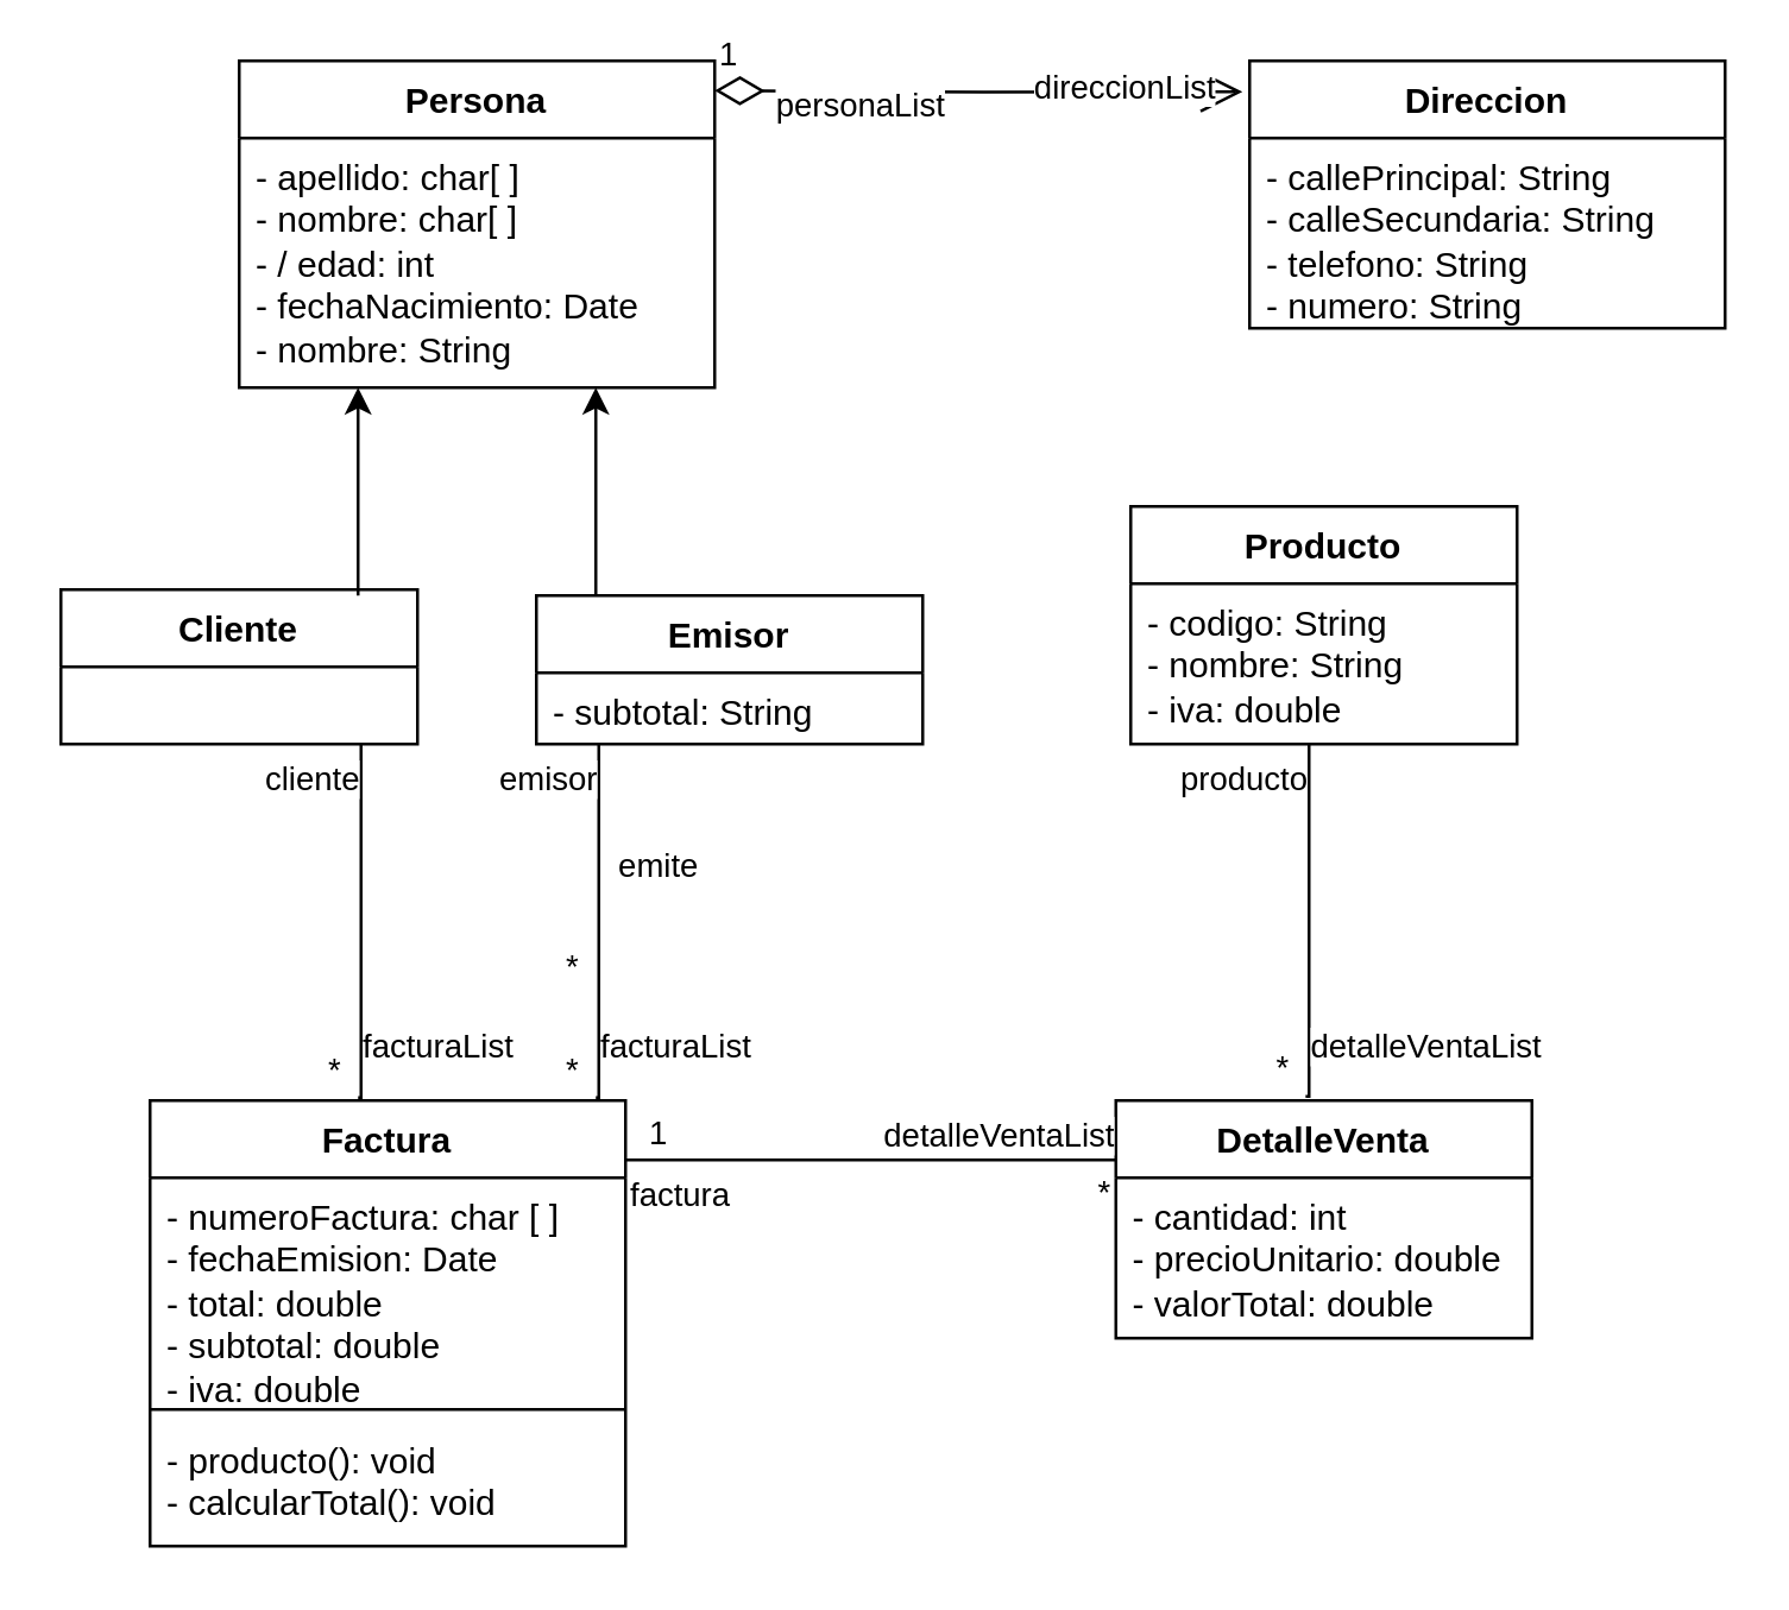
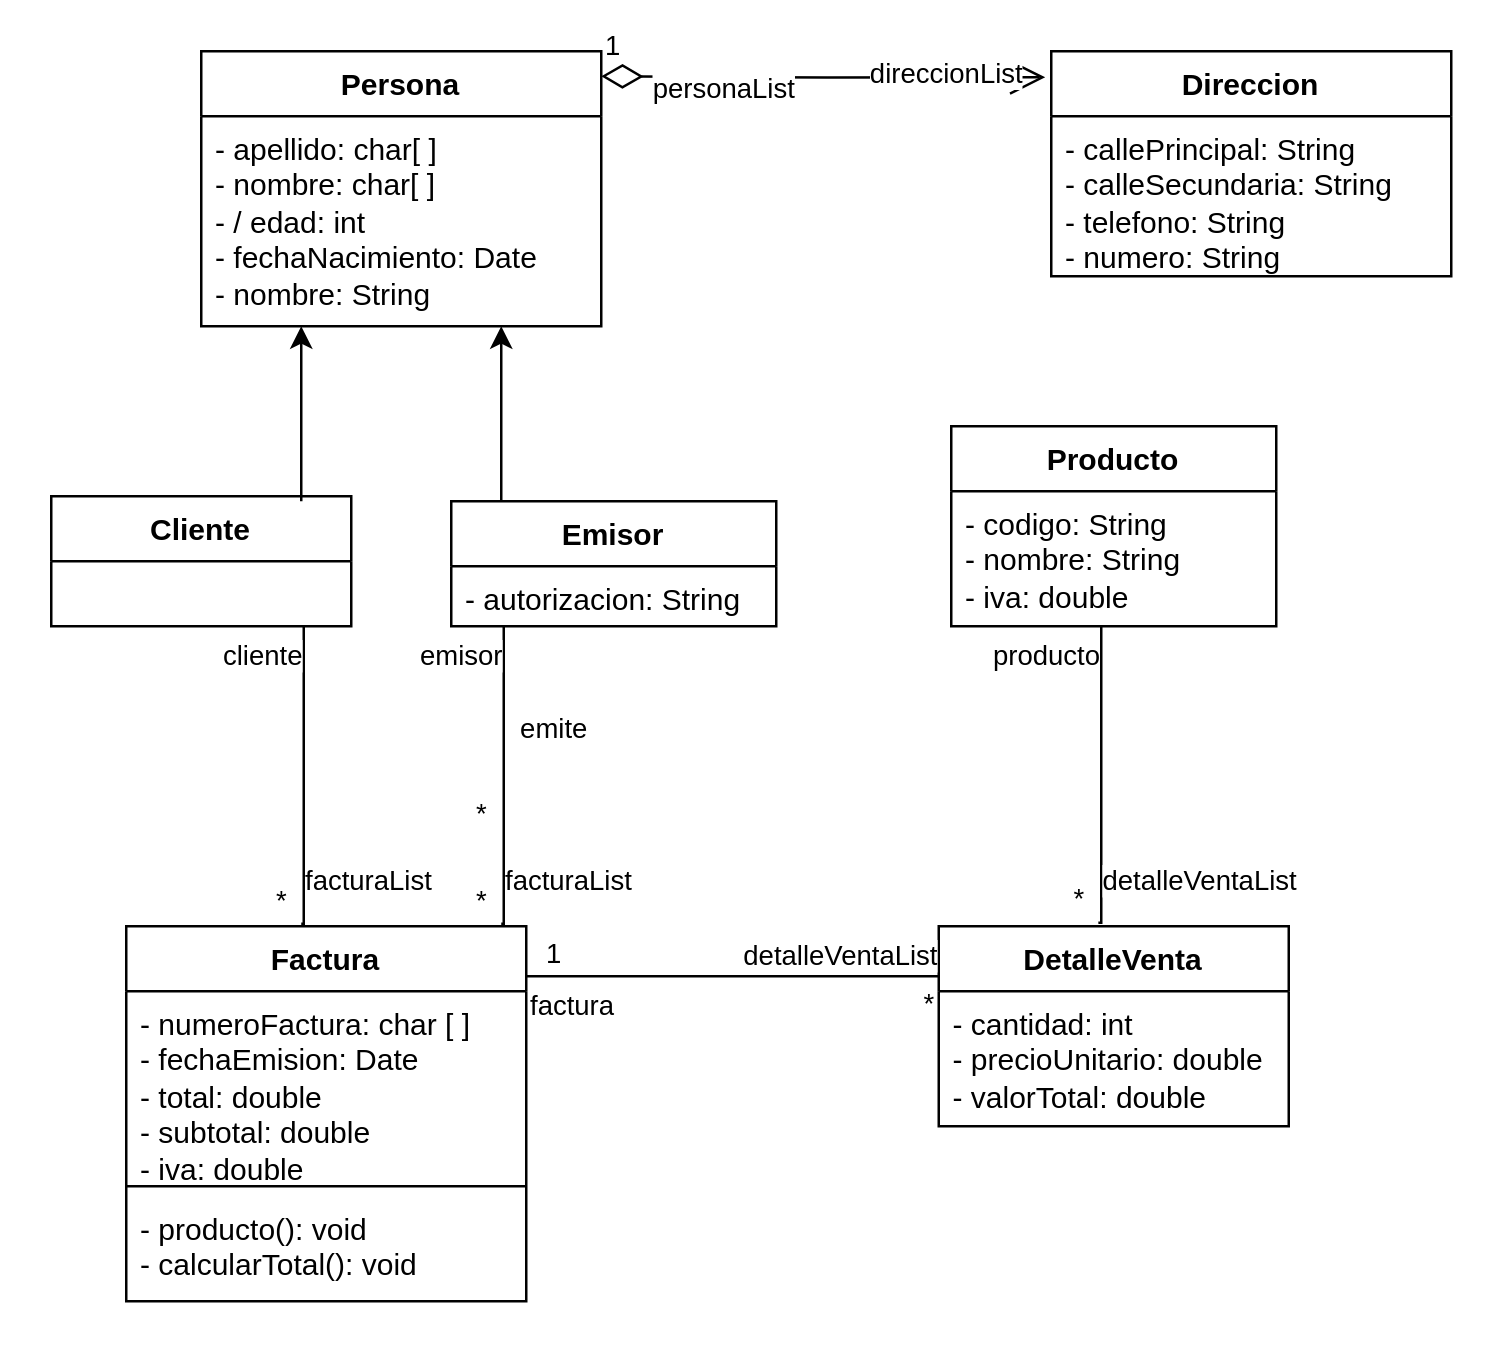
- <mxCell id="30" value="- subtotal: String" style="text;strokeColor=none;fillColor=none;align=left;verticalAlign=top;spacingLeft=4;spacingRight=4;overflow=hidden;rotatable=0;points=[[0,0.5],[1,0.5]];portConstraint=eastwest;whiteSpace=wrap;html=1;" vertex="1" parent="29"><mxGeometry y="26" width="130" height="24" as="geometry" /></mxCell>
+ <mxCell id="30" value="- autorizacion: String" style="text;strokeColor=none;fillColor=none;align=left;verticalAlign=top;spacingLeft=4;spacingRight=4;overflow=hidden;rotatable=0;points=[[0,0.5],[1,0.5]];portConstraint=eastwest;whiteSpace=wrap;html=1;" vertex="1" parent="29"><mxGeometry y="26" width="130" height="24" as="geometry" /></mxCell>
